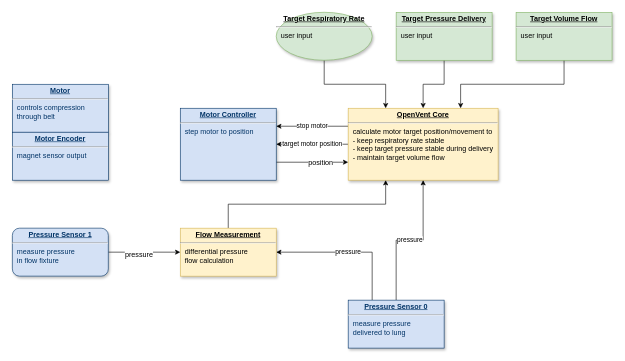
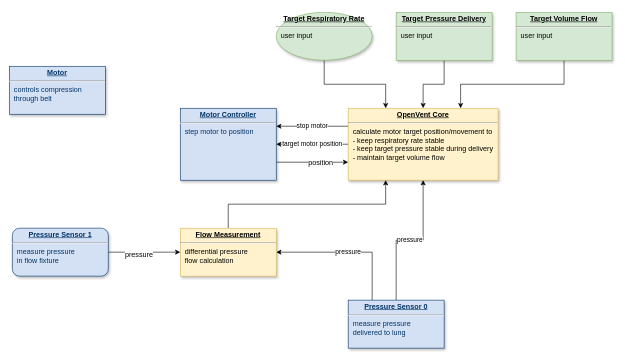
- <mxCell id="5" value="&lt;p style=&quot;margin: 0px ; margin-top: 4px ; text-align: center ; text-decoration: underline&quot;&gt;&lt;strong&gt;Motor&lt;/strong&gt;&lt;/p&gt;&lt;hr&gt;&lt;p style=&quot;margin: 0px ; margin-left: 8px&quot;&gt;controls compression&amp;nbsp;&lt;/p&gt;&lt;p style=&quot;margin: 0px ; margin-left: 8px&quot;&gt;&lt;span&gt;through belt&lt;/span&gt;&lt;/p&gt;" style="verticalAlign=top;align=left;overflow=fill;fontSize=12;fontFamily=Helvetica;html=1;strokeColor=#003366;shadow=1;fillColor=#D4E1F5;fontColor=#003366" vertex="1" parent="1"><mxGeometry x="20" y="140" width="160" height="80" as="geometry" /></mxCell>
+ <mxCell id="5" value="&lt;p style=&quot;margin: 0px ; margin-top: 4px ; text-align: center ; text-decoration: underline&quot;&gt;&lt;strong&gt;Motor&lt;/strong&gt;&lt;/p&gt;&lt;hr&gt;&lt;p style=&quot;margin: 0px ; margin-left: 8px&quot;&gt;controls compression&amp;nbsp;&lt;/p&gt;&lt;p style=&quot;margin: 0px ; margin-left: 8px&quot;&gt;&lt;span&gt;through belt&lt;/span&gt;&lt;/p&gt;" style="verticalAlign=top;align=left;overflow=fill;fontSize=12;fontFamily=Helvetica;html=1;strokeColor=#003366;shadow=1;fillColor=#D4E1F5;fontColor=#003366" vertex="1" parent="1"><mxGeometry x="15" y="110" width="160" height="80" as="geometry" /></mxCell>
- <mxCell id="6" value="&lt;p style=&quot;margin: 0px ; margin-top: 4px ; text-align: center ; text-decoration: underline&quot;&gt;&lt;strong&gt;Motor Encoder&lt;/strong&gt;&lt;/p&gt;&lt;hr&gt;&lt;p style=&quot;margin: 0px ; margin-left: 8px&quot;&gt;magnet sensor output&lt;/p&gt;" style="verticalAlign=top;align=left;overflow=fill;fontSize=12;fontFamily=Helvetica;html=1;strokeColor=#003366;shadow=1;fillColor=#D4E1F5;fontColor=#003366" vertex="1" parent="1"><mxGeometry x="20" y="220" width="160" height="80" as="geometry" /></mxCell>
